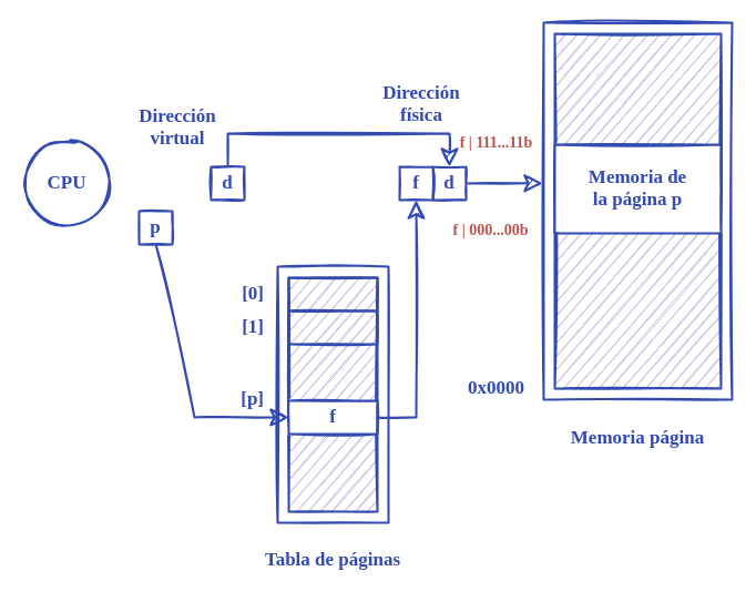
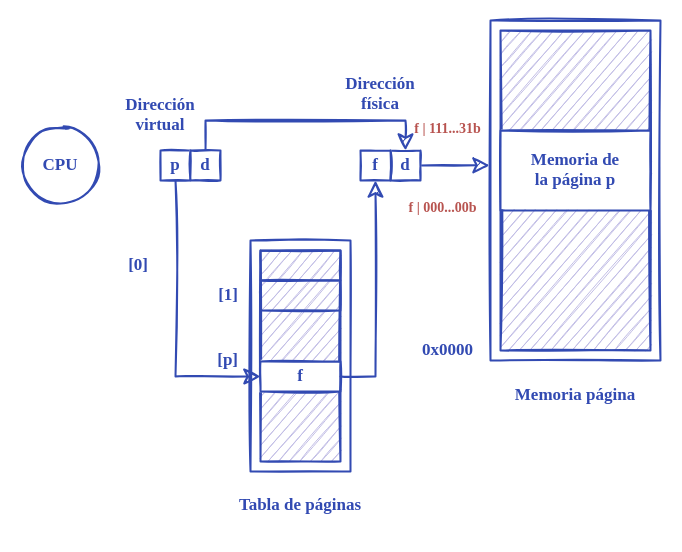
- <mxCell id="18" value="f | 111...11b" style="text;align=center;verticalAlign=middle;rounded=0;shadow=0;sketch=1;fontFamily=Ink Free;fontSize=14;fontStyle=1;flipV=0;flipH=1;fontSource=https%3A%2F%2Full-esit-sistemas-operativos.github.io%2Fssoo-apuntes%2Ffonts%2FInkFree.woff;spacingBottom=5;fontColor=#B85450;" vertex="1" parent="1"><mxGeometry x="410" y="119" width="75" height="21" as="geometry" /></mxCell>
+ <mxCell id="18" value="f | 111...31b" style="text;align=center;verticalAlign=middle;rounded=0;shadow=0;sketch=1;fontFamily=Ink Free;fontSize=14;fontStyle=1;flipV=0;flipH=1;fontSource=https%3A%2F%2Full-esit-sistemas-operativos.github.io%2Fssoo-apuntes%2Ffonts%2FInkFree.woff;spacingBottom=5;fontColor=#B85450;" vertex="1" parent="1"><mxGeometry x="410" y="119" width="75" height="21" as="geometry" /></mxCell>
- <mxCell id="14" value="p" style="rounded=0;shadow=0;sketch=1;strokeWidth=2;fontFamily=Ink Free;fontSize=17;spacing=20;fontSource=https%3A%2F%2Full-esit-sistemas-operativos.github.io%2Fssoo-apuntes%2Ffonts%2FInkFree.woff;strokeColor=#324AB2;fontColor=#324AB2;fontStyle=1;spacingBottom=5;" vertex="1" parent="1"><mxGeometry x="125" y="190" width="30" height="30" as="geometry" /></mxCell>
+ <mxCell id="14" value="p" style="rounded=0;shadow=0;sketch=1;strokeWidth=2;fontFamily=Ink Free;fontSize=17;spacing=20;fontSource=https%3A%2F%2Full-esit-sistemas-operativos.github.io%2Fssoo-apuntes%2Ffonts%2FInkFree.woff;strokeColor=#324AB2;fontColor=#324AB2;fontStyle=1;spacingBottom=5;" vertex="1" parent="1"><mxGeometry x="160" y="150" width="30" height="30" as="geometry" /></mxCell>
- <mxCell id="21" value="[0]" style="text;strokeColor=none;fillColor=none;align=right;verticalAlign=middle;rounded=0;shadow=0;sketch=1;fontFamily=Ink Free;fontSize=17;fontStyle=1;spacingRight=10;fontColor=#324AB2;fontSource=https%3A%2F%2Full-esit-sistemas-operativos.github.io%2Fssoo-apuntes%2Ffonts%2FInkFree.woff;spacingBottom=5;" vertex="1" parent="1"><mxGeometry x="200" y="255" width="50" height="20" as="geometry" /></mxCell>
+ <mxCell id="21" value="[0]" style="text;strokeColor=none;fillColor=none;align=right;verticalAlign=middle;rounded=0;shadow=0;sketch=1;fontFamily=Ink Free;fontSize=17;fontStyle=1;spacingRight=10;fontColor=#324AB2;fontSource=https%3A%2F%2Full-esit-sistemas-operativos.github.io%2Fssoo-apuntes%2Ffonts%2FInkFree.woff;spacingBottom=5;" vertex="1" parent="1"><mxGeometry x="110" y="255" width="50" height="20" as="geometry" /></mxCell>
